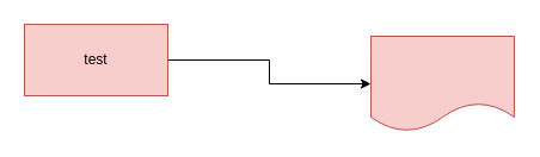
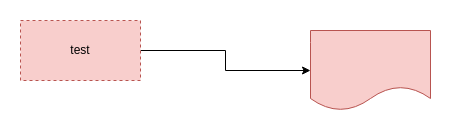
- <mxCell id="3" value="test" style="rounded=0;whiteSpace=wrap;html=1;fillColor=#f8cecc;strokeColor=#b85450;" parent="1" vertex="1"><mxGeometry x="20" y="20" width="120" height="60" as="geometry" /></mxCell>
+ <mxCell id="3" value="test" style="rounded=0;whiteSpace=wrap;html=1;fillColor=#f8cecc;strokeColor=#b85450;dashed=1;" parent="1" vertex="1"><mxGeometry x="20" y="20" width="120" height="60" as="geometry" /></mxCell>
